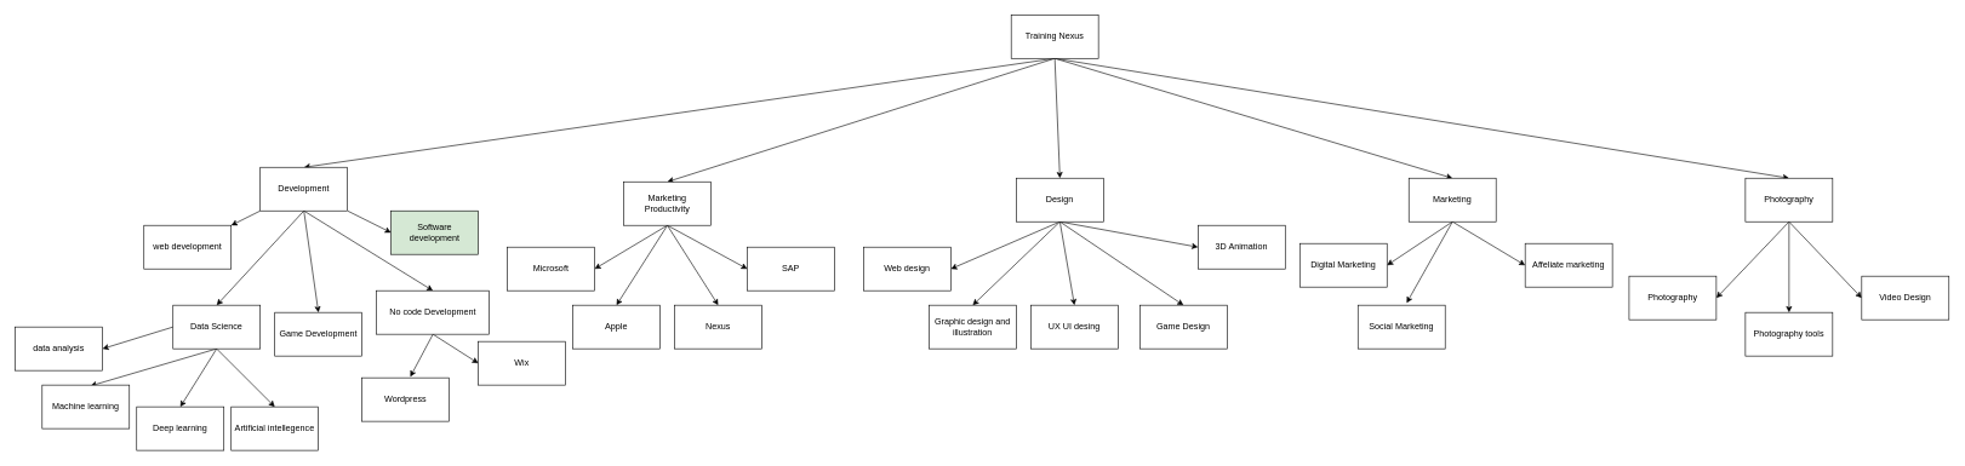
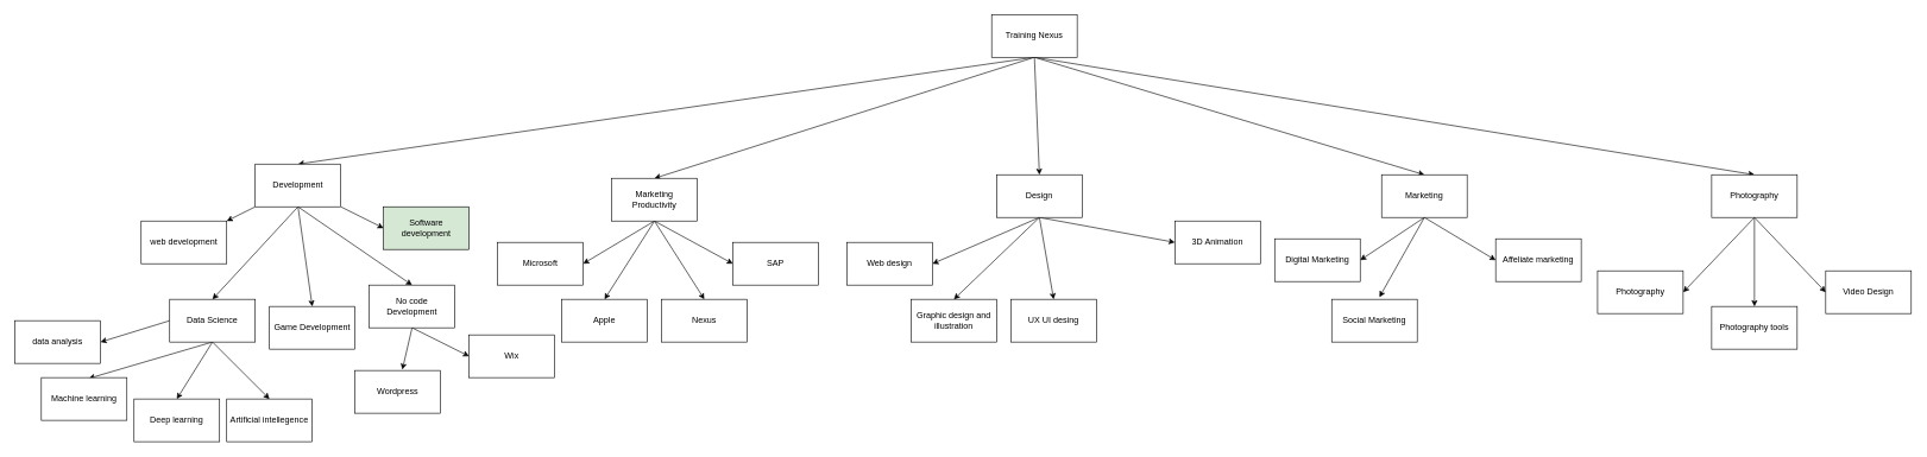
- <mxCell id="44" style="edgeStyle=none;html=1;exitX=0.5;exitY=1;exitDx=0;exitDy=0;entryX=0.5;entryY=0;entryDx=0;entryDy=0;" parent="1" source="45" target="49" edge="1"><mxGeometry relative="1" as="geometry" /></mxCell>
- <mxCell id="23" value="No code Development" style="rounded=0;whiteSpace=wrap;html=1;" parent="1" vertex="1"><mxGeometry x="517" y="400" width="155" height="60" as="geometry" /></mxCell>
+ <mxCell id="23" value="No code Development" style="rounded=0;whiteSpace=wrap;html=1;" parent="1" vertex="1"><mxGeometry x="517" y="400" width="120" height="60" as="geometry" /></mxCell>
- <mxCell id="49" value="Game Design" style="rounded=0;whiteSpace=wrap;html=1;" parent="1" vertex="1"><mxGeometry x="1567" y="420" width="120" height="60" as="geometry" /></mxCell>
